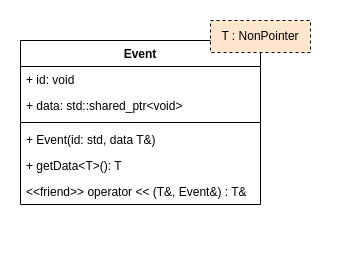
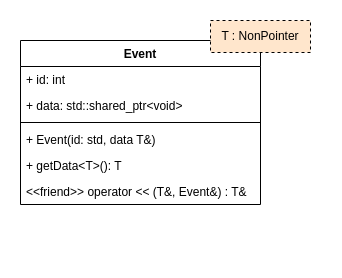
- <mxCell id="4" value="+ id: void" style="text;strokeColor=none;fillColor=none;align=left;verticalAlign=top;spacingLeft=4;spacingRight=4;overflow=hidden;rotatable=0;points=[[0,0.5],[1,0.5]];portConstraint=eastwest;" parent="3" vertex="1"><mxGeometry y="26" width="240" height="26" as="geometry" /></mxCell>
+ <mxCell id="4" value="+ id: int" style="text;strokeColor=none;fillColor=none;align=left;verticalAlign=top;spacingLeft=4;spacingRight=4;overflow=hidden;rotatable=0;points=[[0,0.5],[1,0.5]];portConstraint=eastwest;" parent="3" vertex="1"><mxGeometry y="26" width="240" height="26" as="geometry" /></mxCell>
